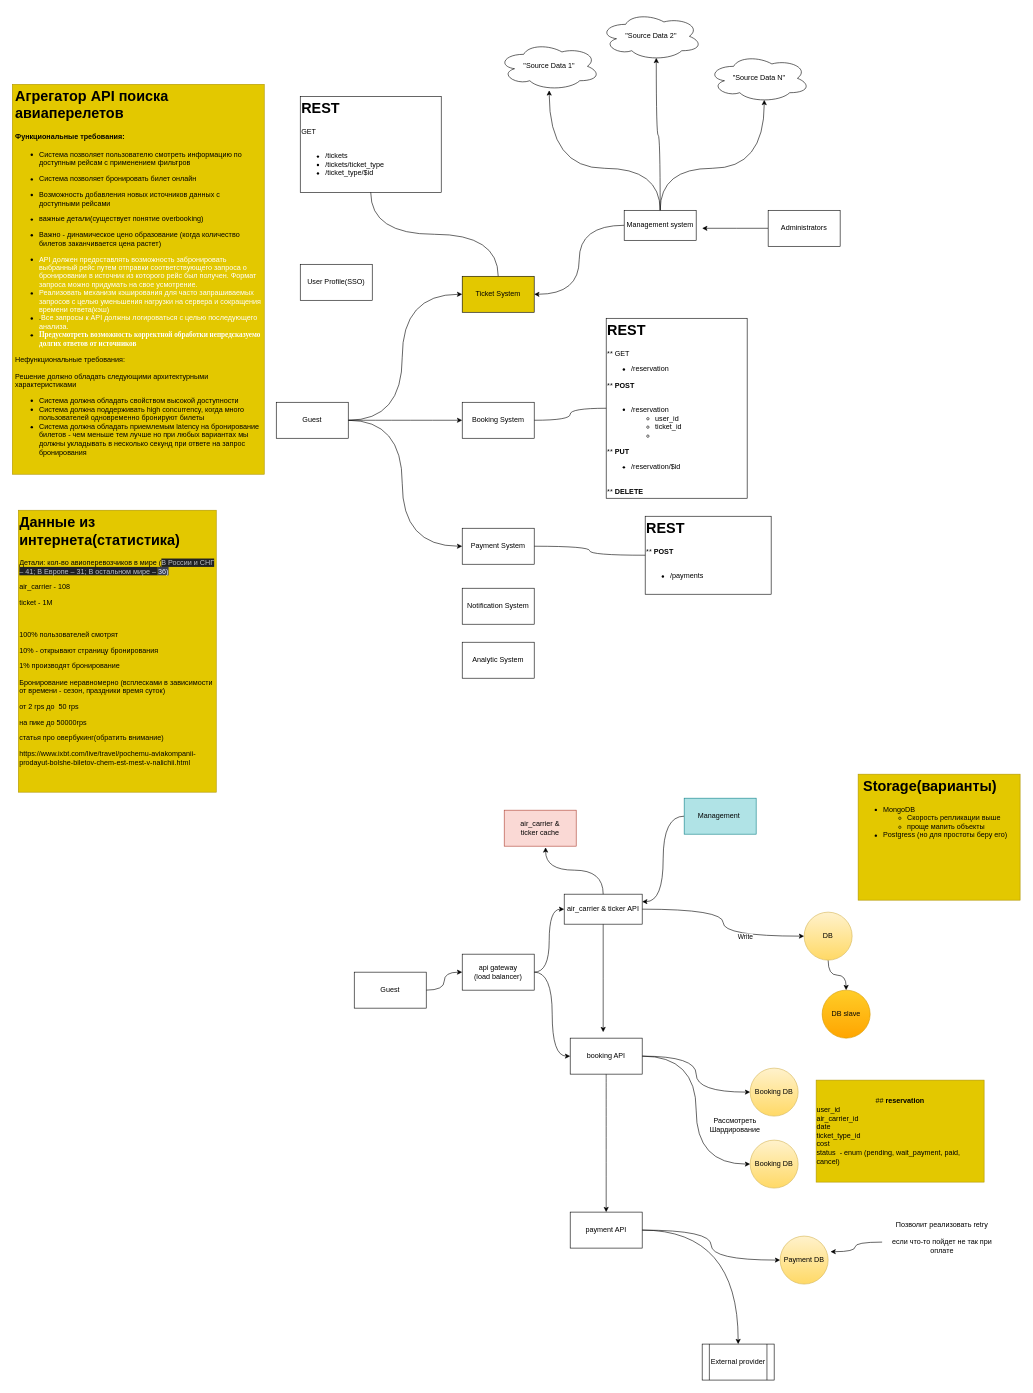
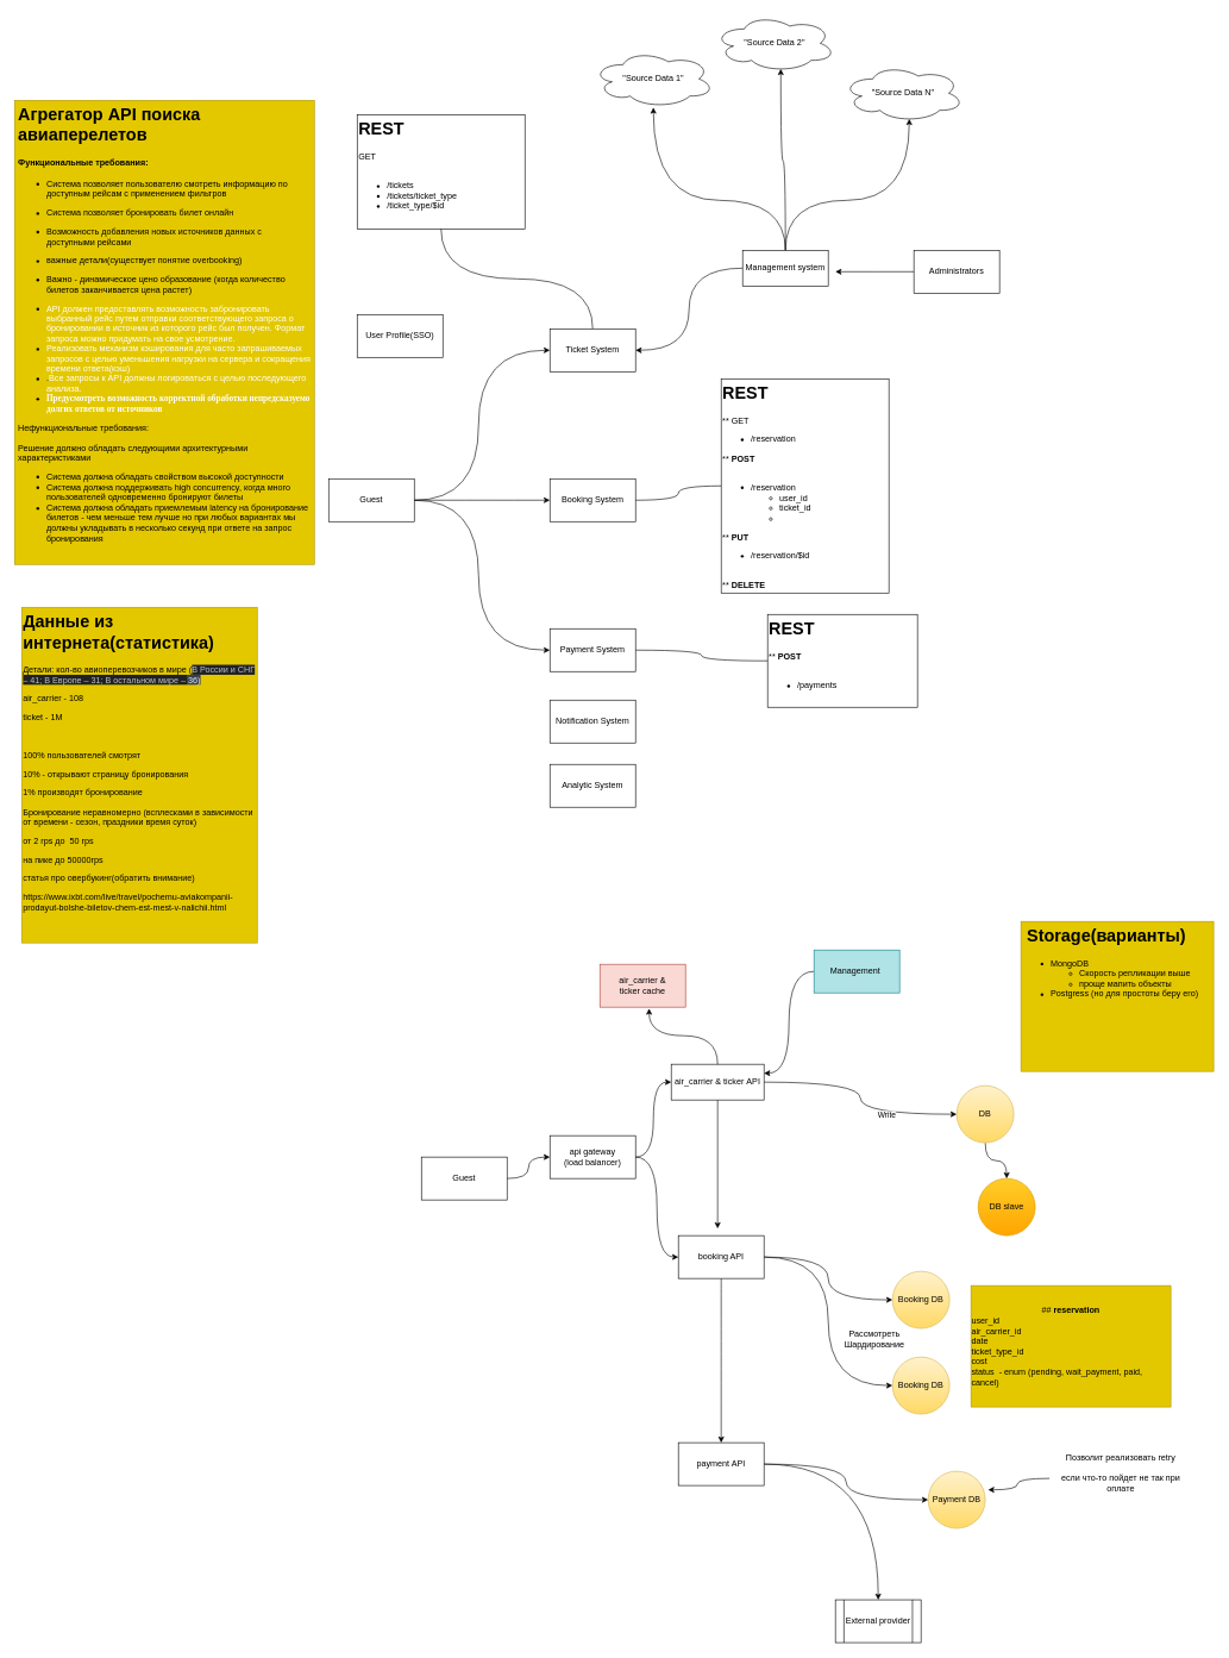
- <mxCell id="3" value="Ticket System" style="whiteSpace=wrap;html=1;fillColor=#e3c800;" parent="1" vertex="1"><mxGeometry x="770" y="460" width="120" height="60" as="geometry" /></mxCell>
+ <mxCell id="3" value="Ticket System" style="whiteSpace=wrap;html=1;" parent="1" vertex="1"><mxGeometry x="770" y="460" width="120" height="60" as="geometry" /></mxCell>
